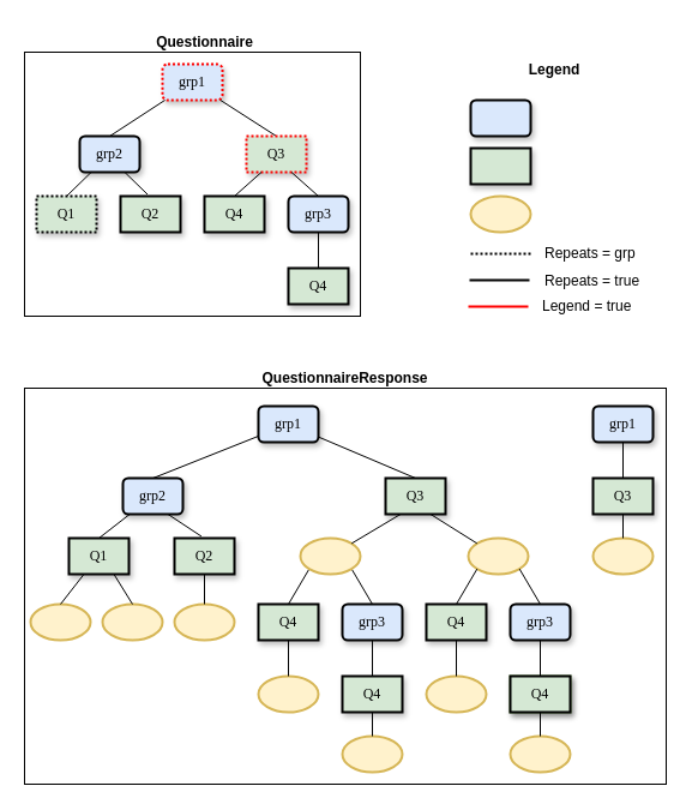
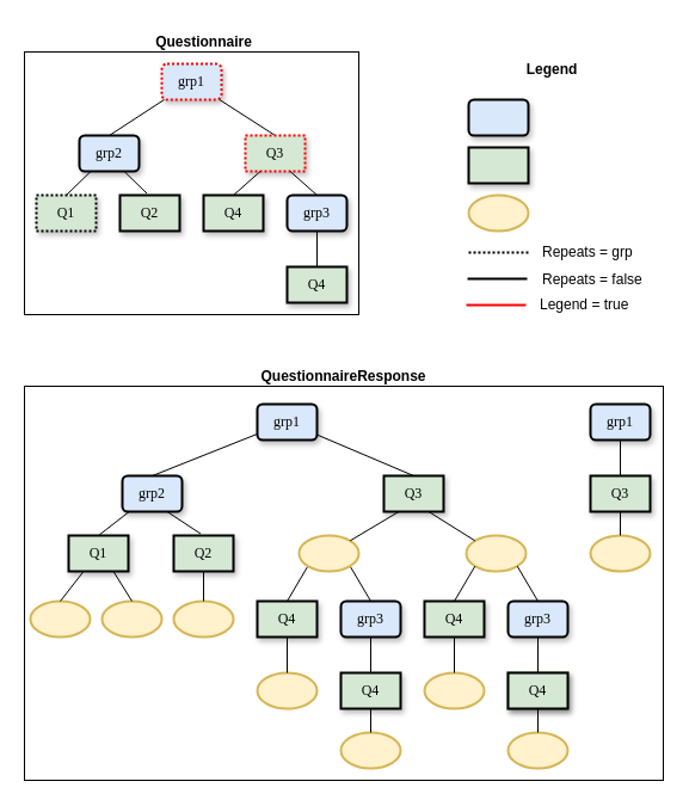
- <mxCell id="23" value="Repeats = true" style="text;html=1;strokeColor=none;fillColor=none;align=left;verticalAlign=middle;whiteSpace=wrap;rounded=0;" vertex="1" parent="1"><mxGeometry x="452" y="219" width="90" height="30" as="geometry" /></mxCell>
+ <mxCell id="23" value="Repeats = false" style="text;html=1;strokeColor=none;fillColor=none;align=left;verticalAlign=middle;whiteSpace=wrap;rounded=0;" vertex="1" parent="1"><mxGeometry x="452" y="219" width="90" height="30" as="geometry" /></mxCell>
